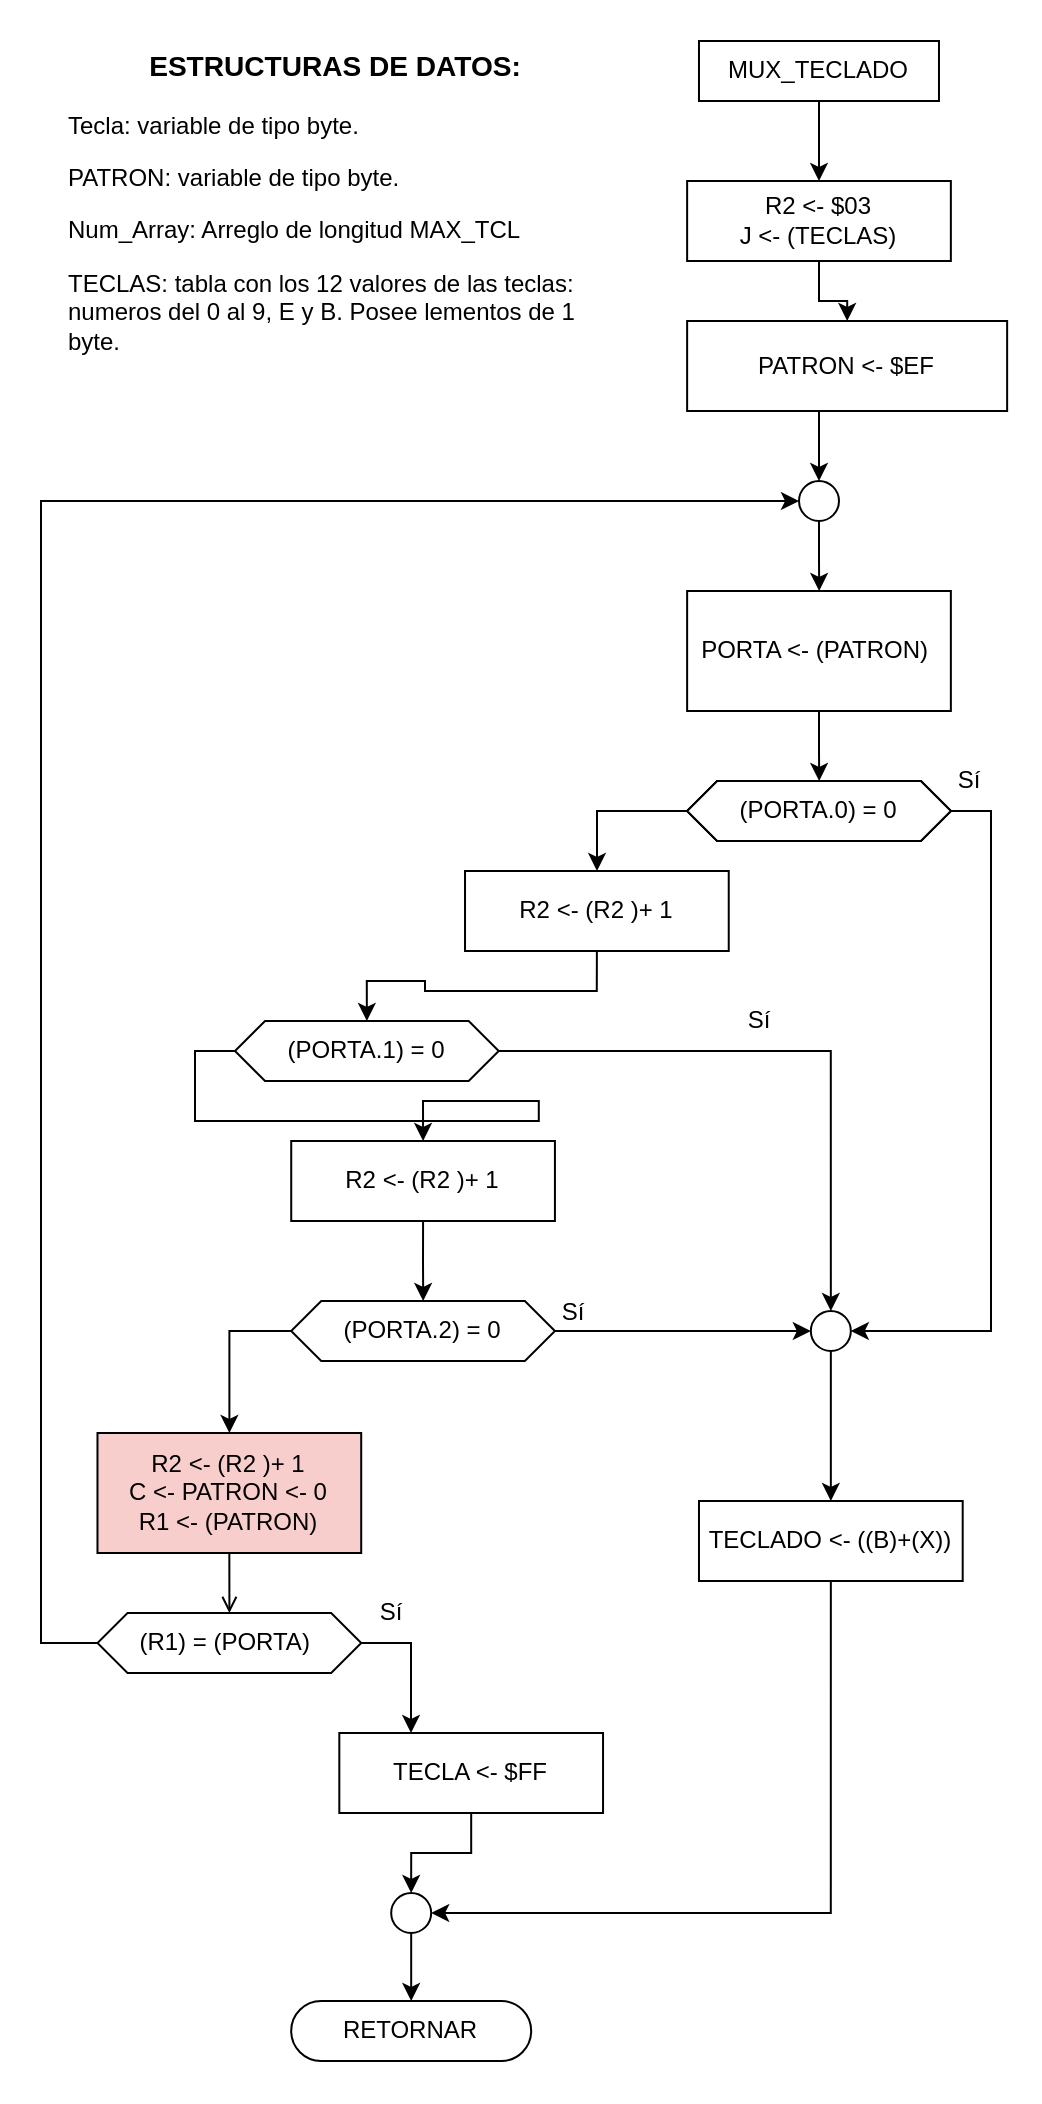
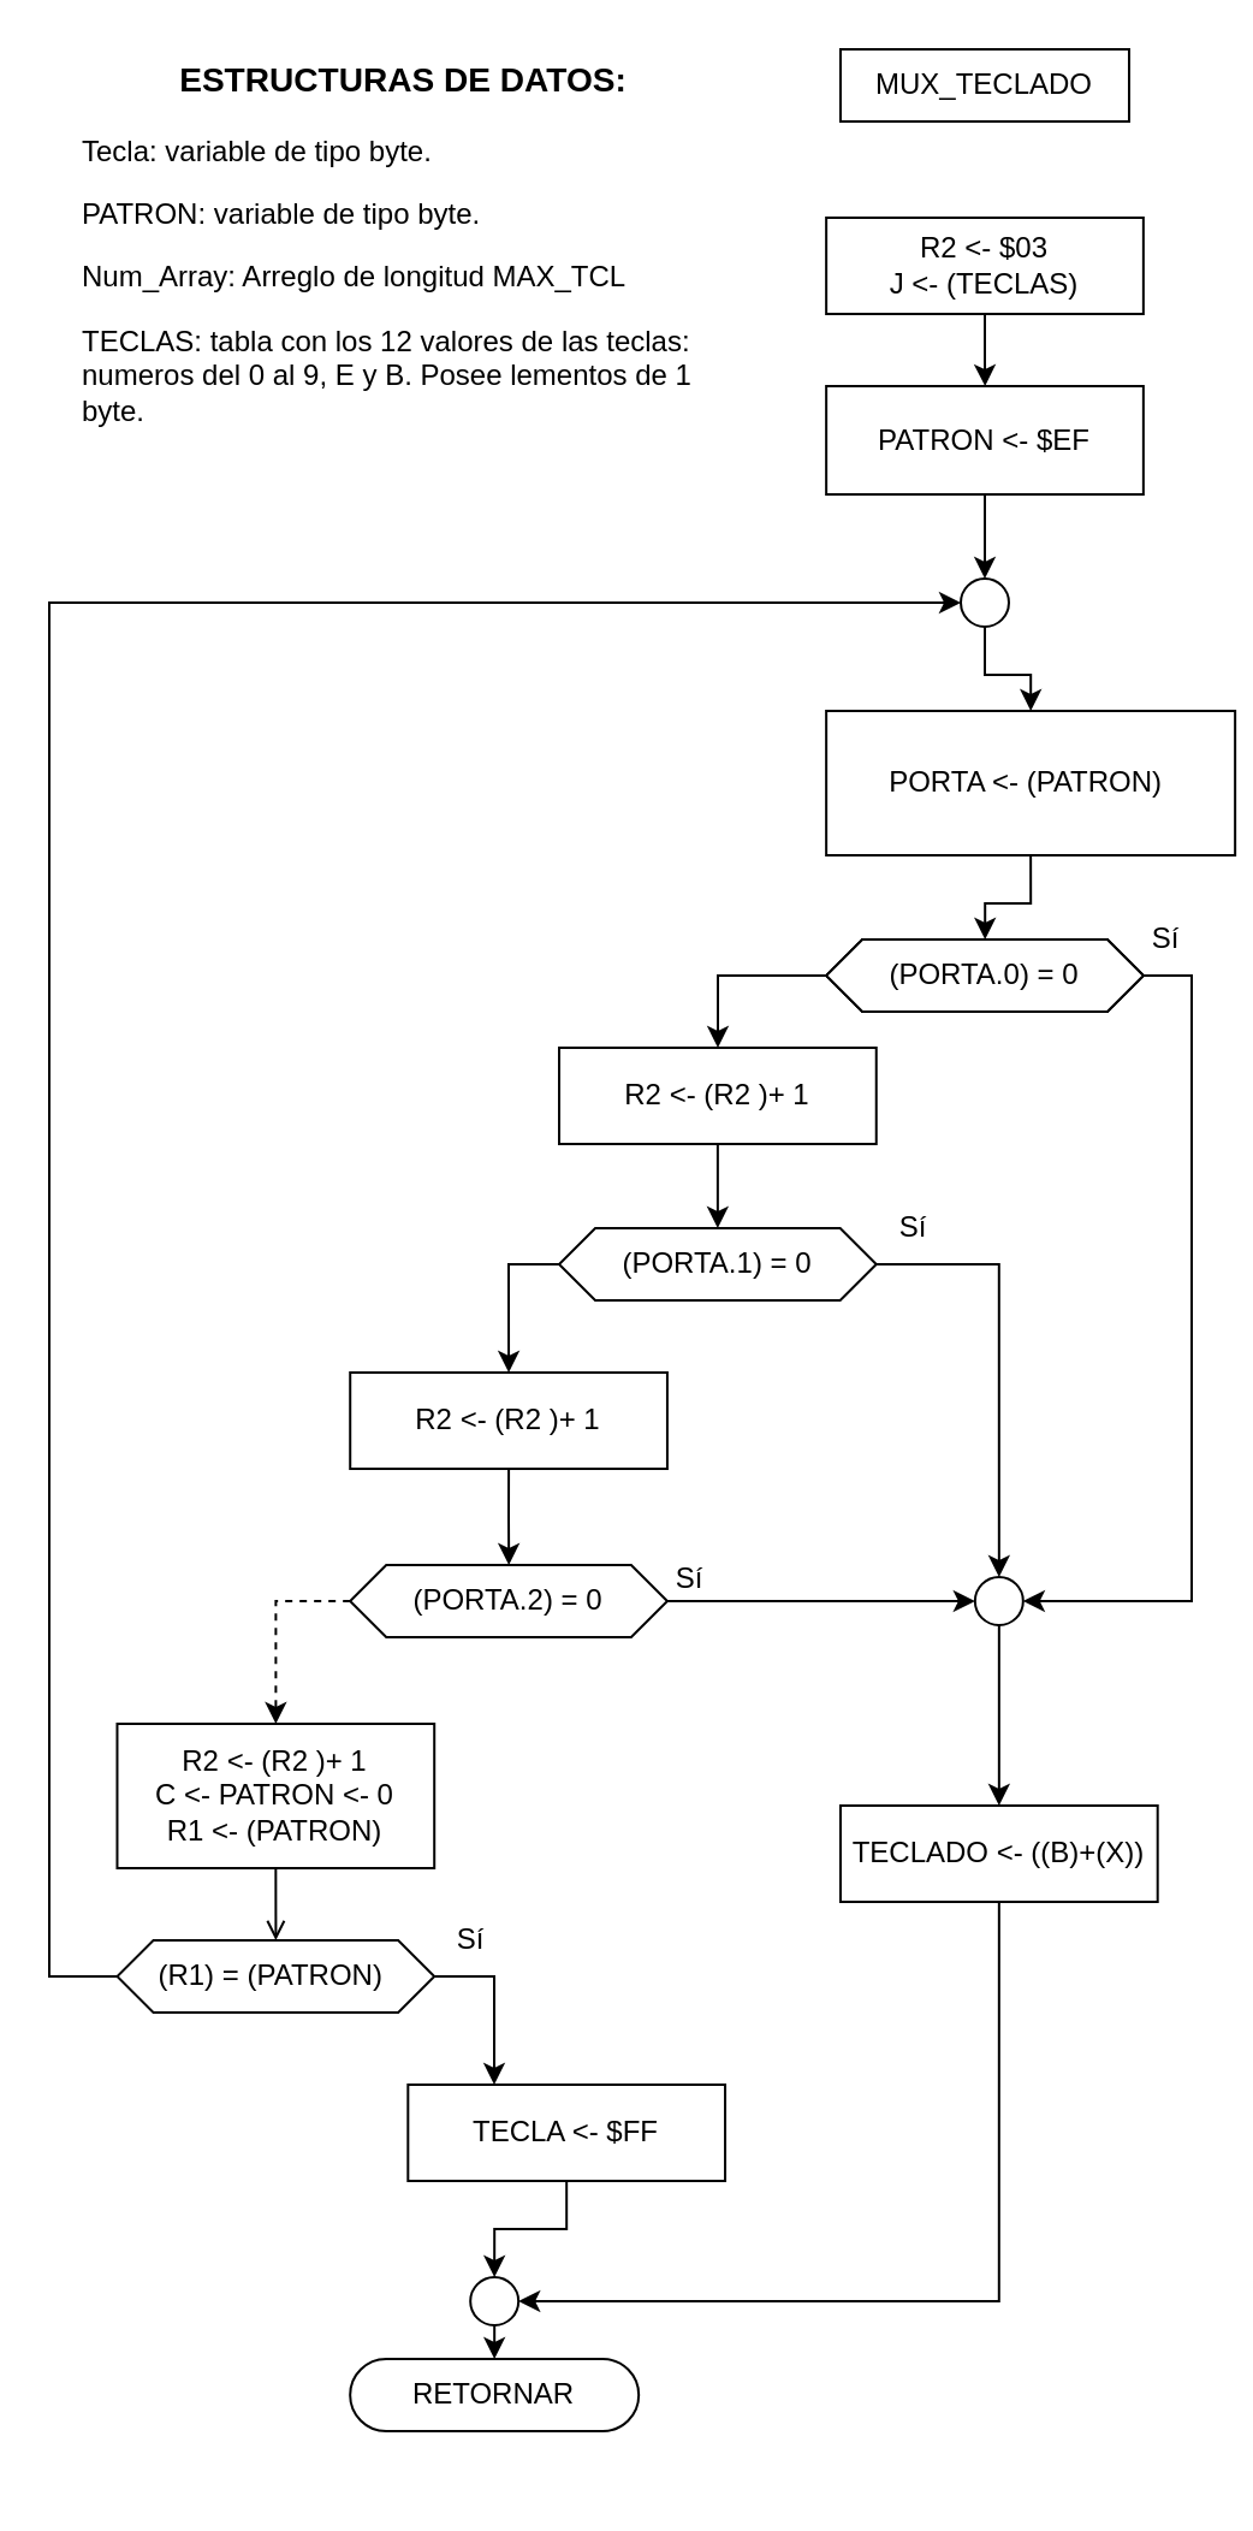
- <mxCell id="20" style="edgeStyle=orthogonalEdgeStyle;rounded=0;orthogonalLoop=1;jettySize=auto;html=1;exitX=0.5;exitY=1;exitDx=0;exitDy=0;entryX=0.5;entryY=0;entryDx=0;entryDy=0;" parent="1" source="21" target="29" edge="1"><mxGeometry relative="1" as="geometry" /></mxCell>
- <mxCell id="4" value="PATRON &amp;lt;- $EF" style="rounded=0;whiteSpace=wrap;html=1;" parent="1" vertex="1"><mxGeometry x="343.07" y="160" width="160" height="45" as="geometry" /></mxCell>
+ <mxCell id="4" value="PATRON &amp;lt;- $EF" style="rounded=0;whiteSpace=wrap;html=1;" parent="1" vertex="1"><mxGeometry x="343.07" y="160" width="131.86" height="45" as="geometry" /></mxCell>
- <mxCell id="8" value="PORTA &amp;lt;- (PATRON)&amp;nbsp;" style="rounded=0;whiteSpace=wrap;html=1;" parent="1" vertex="1"><mxGeometry x="343.07" y="295" width="131.86" height="60" as="geometry" /></mxCell>
+ <mxCell id="8" value="PORTA &amp;lt;- (PATRON)&amp;nbsp;" style="rounded=0;whiteSpace=wrap;html=1;" parent="1" vertex="1"><mxGeometry x="343.07" y="295" width="170" height="60" as="geometry" /></mxCell>
- <mxCell id="34" value="(PORTA.1) = 0" style="shape=hexagon;perimeter=hexagonPerimeter2;whiteSpace=wrap;html=1;size=0.114;" parent="1" vertex="1"><mxGeometry x="116.99" y="510" width="131.88" height="30" as="geometry" /></mxCell>
+ <mxCell id="34" value="(PORTA.1) = 0" style="shape=hexagon;perimeter=hexagonPerimeter2;whiteSpace=wrap;html=1;size=0.114;" parent="1" vertex="1"><mxGeometry x="231.99" y="510" width="131.88" height="30" as="geometry" /></mxCell>
- <mxCell id="12" style="edgeStyle=orthogonalEdgeStyle;rounded=0;orthogonalLoop=1;jettySize=auto;html=1;exitX=0;exitY=0.5;exitDx=0;exitDy=0;" parent="1" source="14" target="16" edge="1"><mxGeometry relative="1" as="geometry" /></mxCell>
+ <mxCell id="12" style="edgeStyle=orthogonalEdgeStyle;rounded=0;orthogonalLoop=1;jettySize=auto;html=1;exitX=0;exitY=0.5;exitDx=0;exitDy=0;dashed=1;" parent="1" source="14" target="16" edge="1"><mxGeometry relative="1" as="geometry" /></mxCell>
- <mxCell id="16" value="R2 &amp;lt;- (R2 )+ 1&lt;br&gt;C &amp;lt;- PATRON &amp;lt;- 0&lt;br&gt;R1 &amp;lt;- (PATRON)" style="rounded=0;whiteSpace=wrap;html=1;fillColor=#f8cecc;" parent="1" vertex="1"><mxGeometry x="48.24" y="716" width="131.86" height="60" as="geometry" /></mxCell>
+ <mxCell id="16" value="R2 &amp;lt;- (R2 )+ 1&lt;br&gt;C &amp;lt;- PATRON &amp;lt;- 0&lt;br&gt;R1 &amp;lt;- (PATRON)" style="rounded=0;whiteSpace=wrap;html=1;" parent="1" vertex="1"><mxGeometry x="48.24" y="716" width="131.86" height="60" as="geometry" /></mxCell>
- <mxCell id="19" value="(R1) = (PORTA)&amp;nbsp;" style="shape=hexagon;perimeter=hexagonPerimeter2;whiteSpace=wrap;html=1;size=0.114;" parent="1" vertex="1"><mxGeometry x="48.24" y="806" width="131.88" height="30" as="geometry" /></mxCell>
+ <mxCell id="19" value="(R1) = (PATRON)&amp;nbsp;" style="shape=hexagon;perimeter=hexagonPerimeter2;whiteSpace=wrap;html=1;size=0.114;" parent="1" vertex="1"><mxGeometry x="48.24" y="806" width="131.88" height="30" as="geometry" /></mxCell>
- <mxCell id="37" value="RETORNAR" style="rounded=1;whiteSpace=wrap;html=1;fontSize=12;glass=0;strokeWidth=1;shadow=0;arcSize=50;" parent="1" vertex="1"><mxGeometry x="145.09" y="1000" width="120" height="30" as="geometry" /></mxCell>
+ <mxCell id="37" value="RETORNAR" style="rounded=1;whiteSpace=wrap;html=1;fontSize=12;glass=0;strokeWidth=1;shadow=0;arcSize=50;" parent="1" vertex="1"><mxGeometry x="145.09" y="980" width="120" height="30" as="geometry" /></mxCell>
